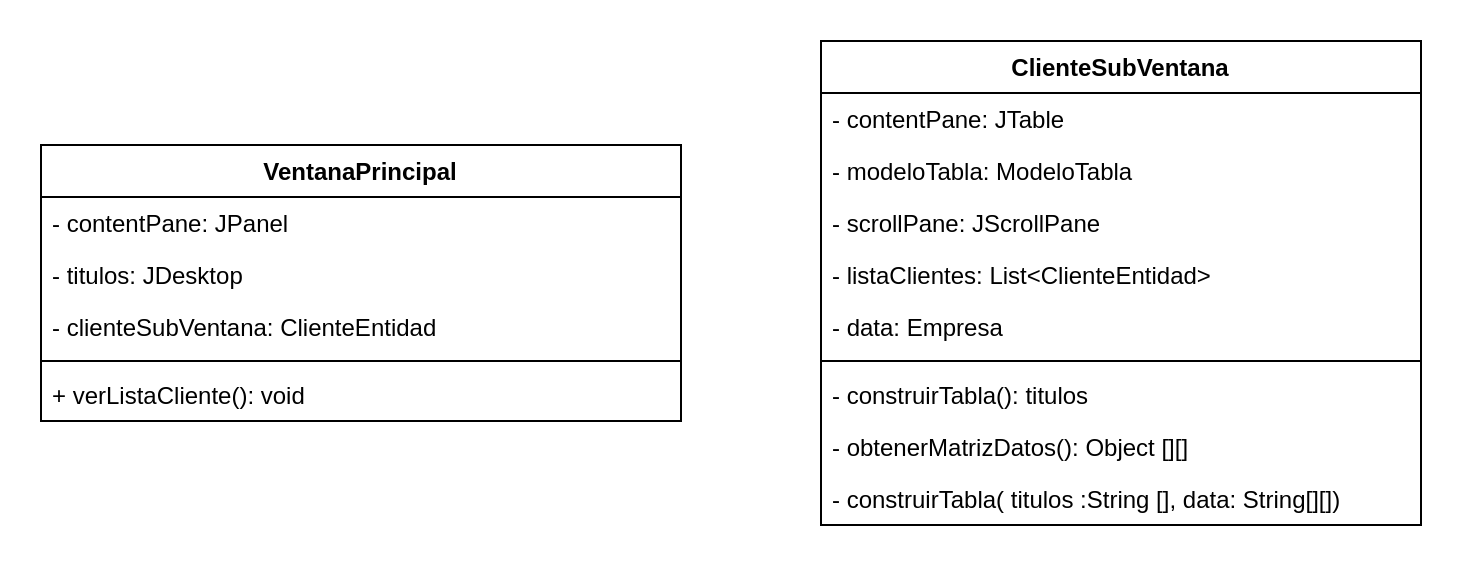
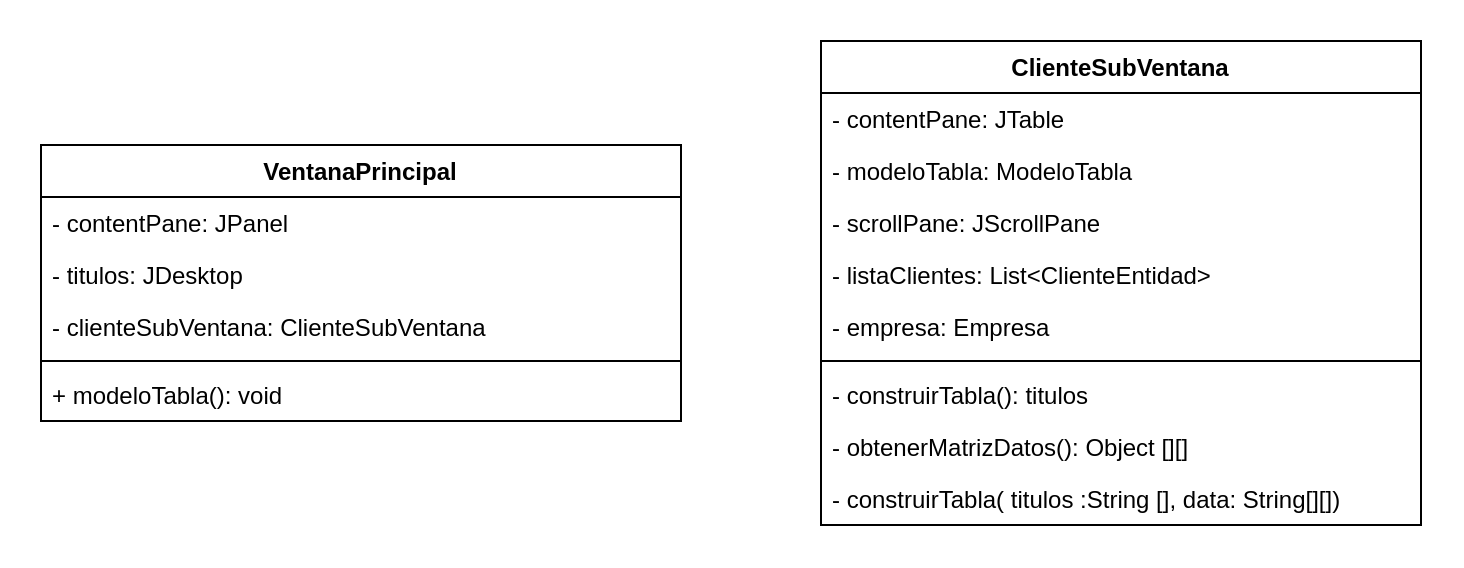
- <mxCell id="5" value="- clienteSubVentana: ClienteEntidad" style="text;strokeColor=none;fillColor=none;align=left;verticalAlign=top;spacingLeft=4;spacingRight=4;overflow=hidden;rotatable=0;points=[[0,0.5],[1,0.5]];portConstraint=eastwest;" parent="2" vertex="1"><mxGeometry y="78" width="320" height="26" as="geometry" /></mxCell>
+ <mxCell id="5" value="- clienteSubVentana: ClienteSubVentana" style="text;strokeColor=none;fillColor=none;align=left;verticalAlign=top;spacingLeft=4;spacingRight=4;overflow=hidden;rotatable=0;points=[[0,0.5],[1,0.5]];portConstraint=eastwest;" parent="2" vertex="1"><mxGeometry y="78" width="320" height="26" as="geometry" /></mxCell>
- <mxCell id="13" value="- data: Empresa" style="text;strokeColor=none;fillColor=none;align=left;verticalAlign=top;spacingLeft=4;spacingRight=4;overflow=hidden;rotatable=0;points=[[0,0.5],[1,0.5]];portConstraint=eastwest;" parent="8" vertex="1"><mxGeometry y="130" width="300" height="26" as="geometry" /></mxCell>
+ <mxCell id="13" value="- empresa: Empresa" style="text;strokeColor=none;fillColor=none;align=left;verticalAlign=top;spacingLeft=4;spacingRight=4;overflow=hidden;rotatable=0;points=[[0,0.5],[1,0.5]];portConstraint=eastwest;" parent="8" vertex="1"><mxGeometry y="130" width="300" height="26" as="geometry" /></mxCell>
- <mxCell id="7" value="+ verListaCliente(): void" style="text;strokeColor=none;fillColor=none;align=left;verticalAlign=top;spacingLeft=4;spacingRight=4;overflow=hidden;rotatable=0;points=[[0,0.5],[1,0.5]];portConstraint=eastwest;" parent="2" vertex="1"><mxGeometry y="112" width="320" height="26" as="geometry" /></mxCell>
+ <mxCell id="7" value="+ modeloTabla(): void" style="text;strokeColor=none;fillColor=none;align=left;verticalAlign=top;spacingLeft=4;spacingRight=4;overflow=hidden;rotatable=0;points=[[0,0.5],[1,0.5]];portConstraint=eastwest;" parent="2" vertex="1"><mxGeometry y="112" width="320" height="26" as="geometry" /></mxCell>
